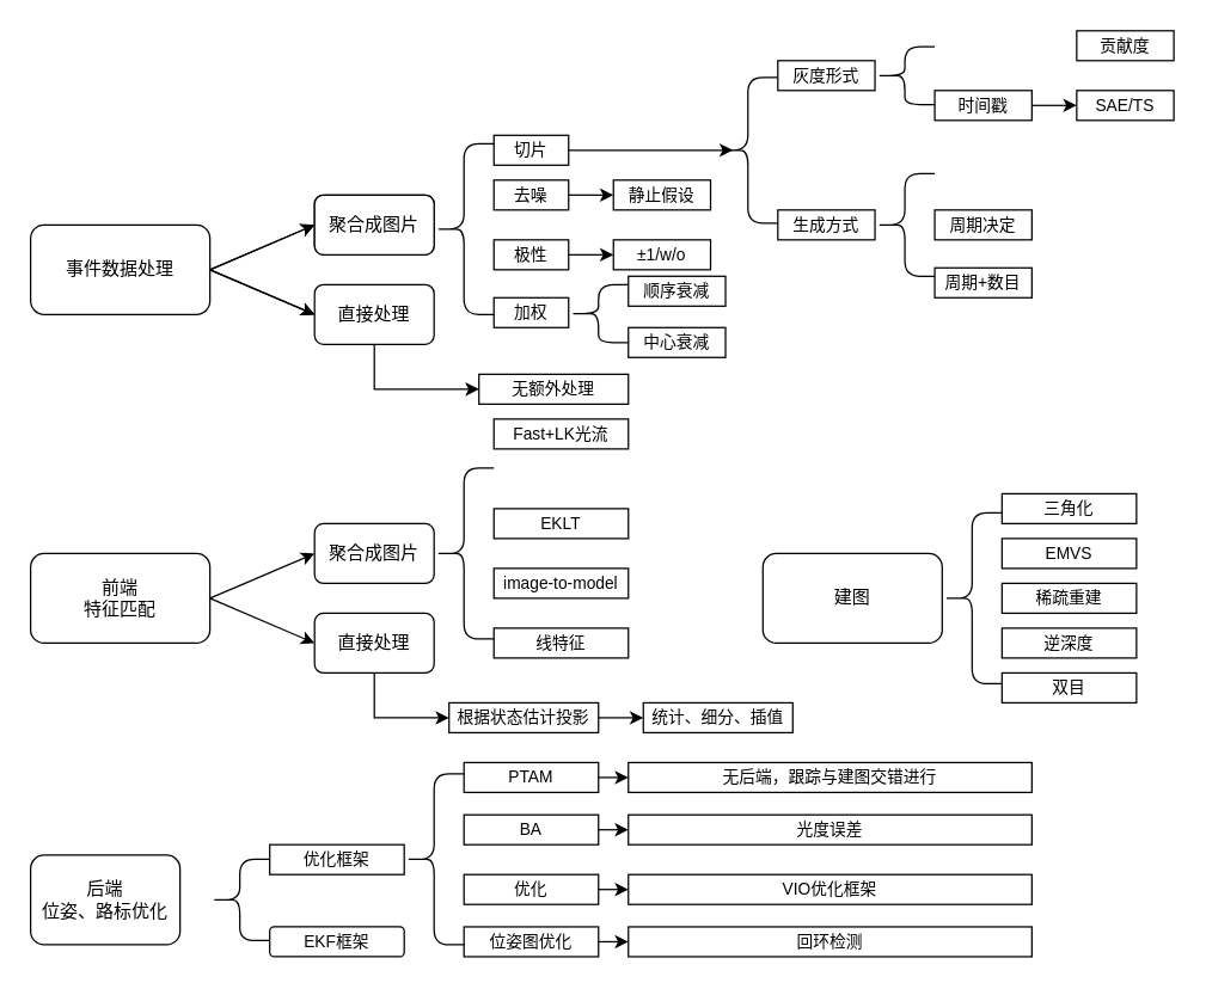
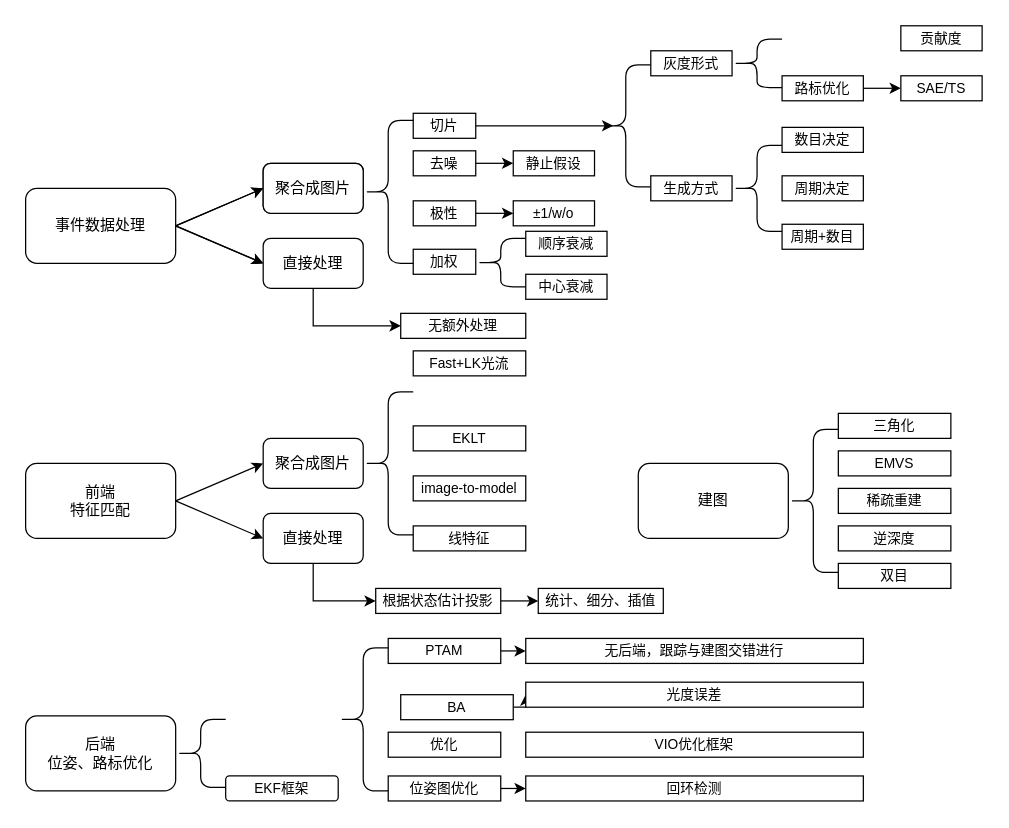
- <mxCell id="24" value="时间戳" style="whiteSpace=wrap;html=1;fontSize=11;rounded=0;" vertex="1" parent="1"><mxGeometry x="625" y="60" width="65" height="20" as="geometry" /></mxCell>
+ <mxCell id="24" value="路标优化" style="whiteSpace=wrap;html=1;fontSize=11;rounded=0;" vertex="1" parent="1"><mxGeometry x="625" y="60" width="65" height="20" as="geometry" /></mxCell>
+ <mxCell id="26" value="数目决定" style="whiteSpace=wrap;html=1;fontSize=11;rounded=0;" vertex="1" parent="1"><mxGeometry x="625" y="101.25" width="65" height="20" as="geometry" /></mxCell>
- <mxCell id="64" value="BA" style="rounded=0;whiteSpace=wrap;html=1;fontSize=11;" vertex="1" parent="1"><mxGeometry x="310" y="545" width="90" height="20" as="geometry" /></mxCell>
+ <mxCell id="64" value="BA" style="rounded=0;whiteSpace=wrap;html=1;fontSize=11;" vertex="1" parent="1"><mxGeometry x="320" y="555" width="90" height="20" as="geometry" /></mxCell>
- <mxCell id="73" value="优化框架" style="rounded=0;whiteSpace=wrap;html=1;fontSize=11;" vertex="1" parent="1"><mxGeometry x="180" y="565" width="90" height="20" as="geometry" /></mxCell>
- <mxCell id="66" style="edgeStyle=orthogonalEdgeStyle;rounded=0;orthogonalLoop=1;jettySize=auto;html=1;exitX=1;exitY=0.5;exitDx=0;exitDy=0;fontSize=11;entryX=0;entryY=0.5;entryDx=0;entryDy=0;" edge="1" parent="1" source="67" target="68"><mxGeometry relative="1" as="geometry"><mxPoint x="420" y="589.833" as="targetPoint" /></mxGeometry></mxCell>
- <mxCell id="58" value="后端&lt;br&gt;位姿、路标优化" style="rounded=1;whiteSpace=wrap;html=1;" vertex="1" parent="1"><mxGeometry x="20" y="572" width="100" height="60" as="geometry" /></mxCell>
+ <mxCell id="58" value="后端&lt;br&gt;位姿、路标优化" style="rounded=1;whiteSpace=wrap;html=1;" vertex="1" parent="1"><mxGeometry x="20" y="572" width="120" height="60" as="geometry" /></mxCell>
